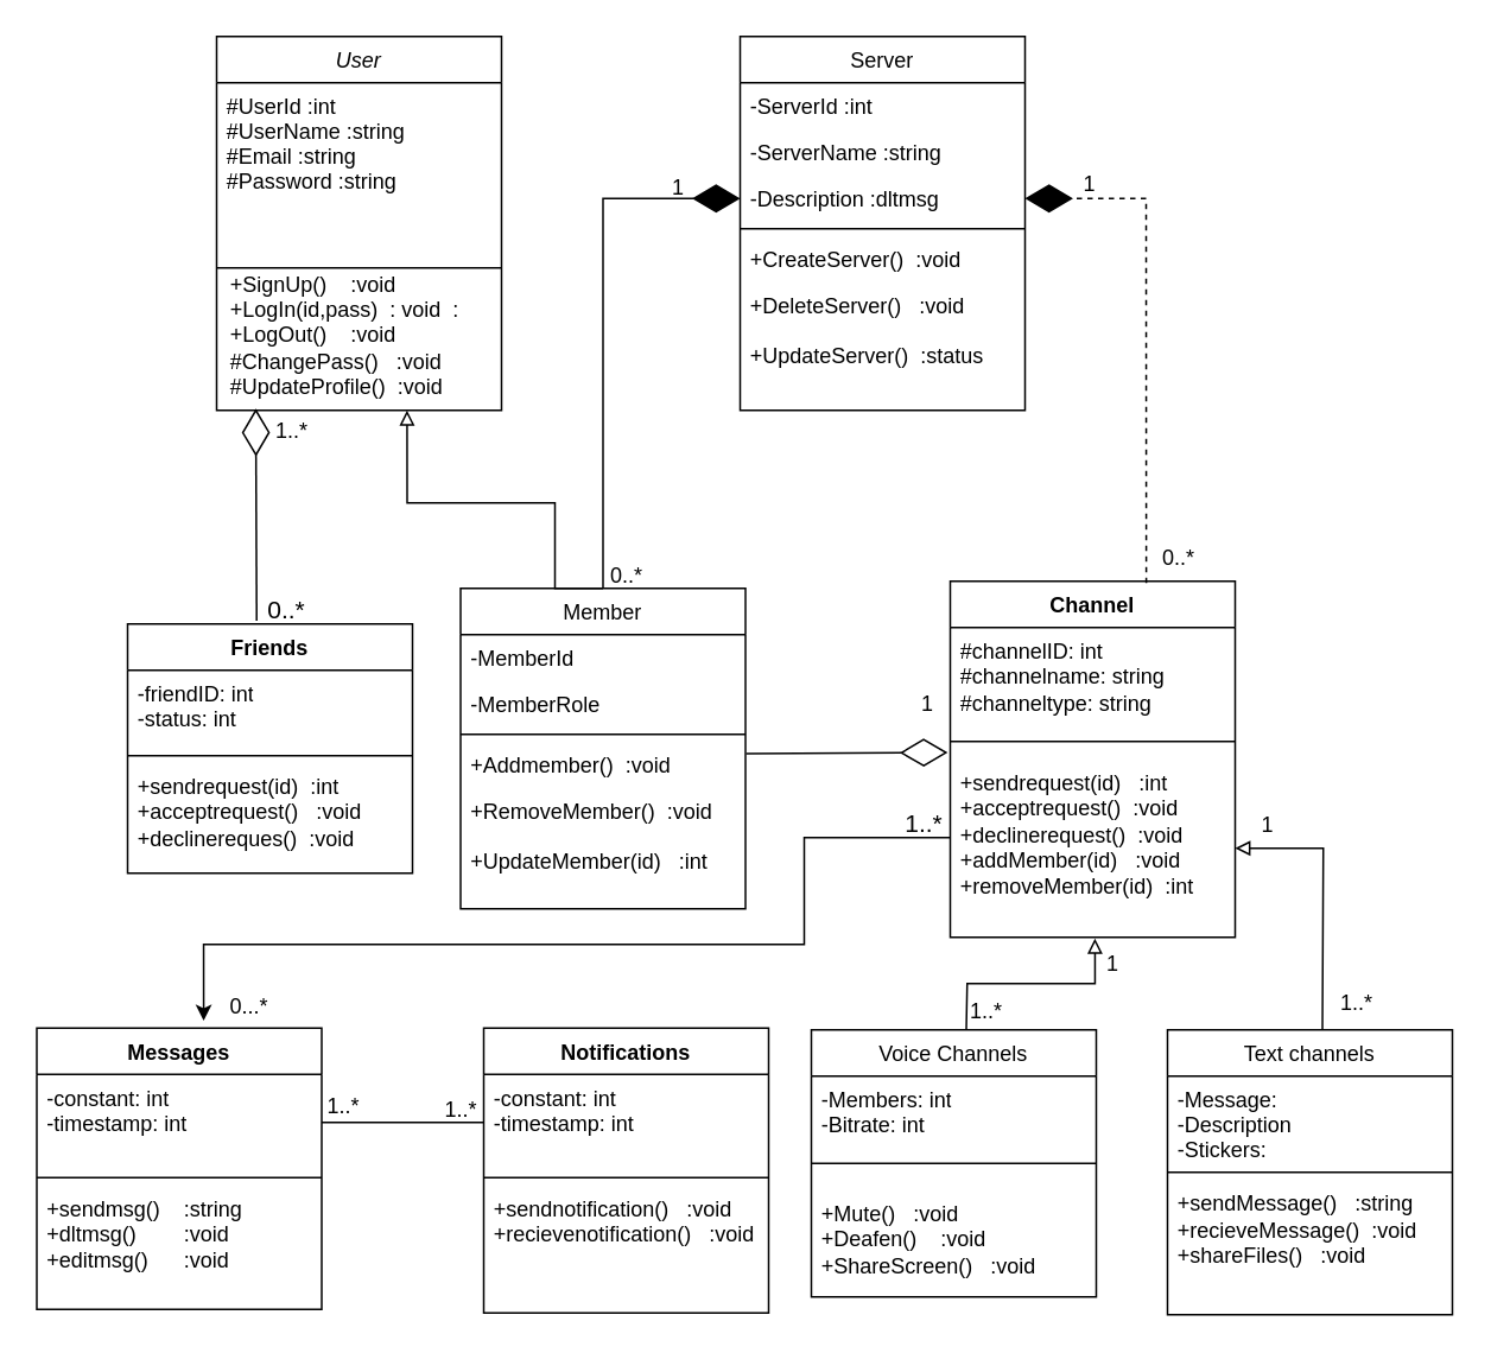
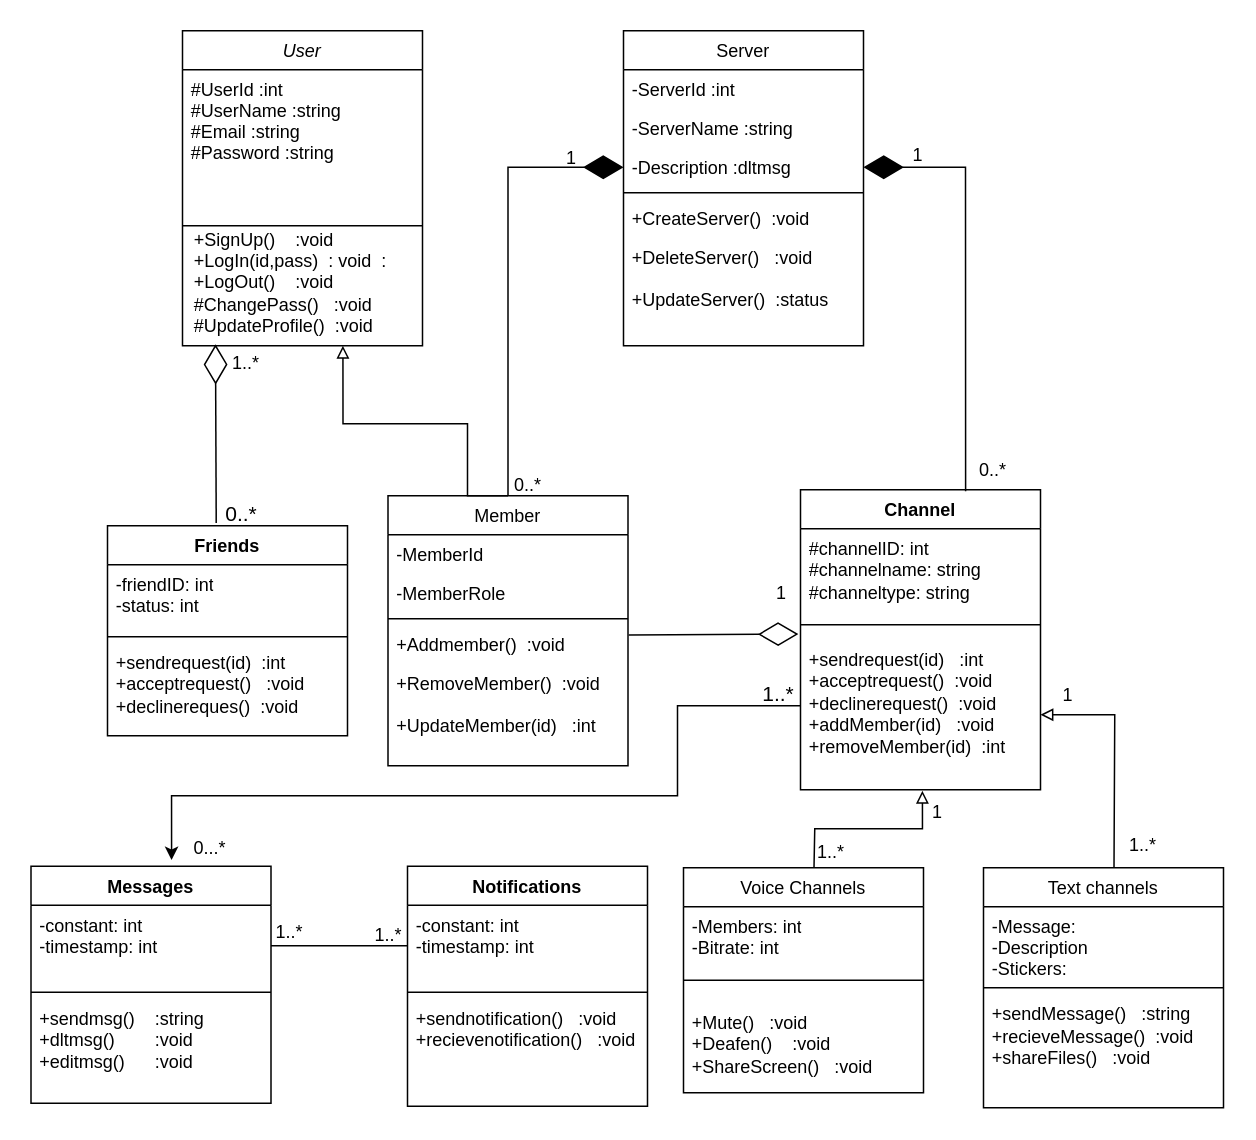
- <mxCell id="51" value="" style="endArrow=diamondThin;endFill=1;endSize=24;html=1;rounded=0;exitX=0.688;exitY=0.005;exitDx=0;exitDy=0;exitPerimeter=0;entryX=1;entryY=0.5;entryDx=0;entryDy=0;dashed=1;" edge="1" parent="1" source="35" target="14"><mxGeometry width="160" relative="1" as="geometry"><mxPoint x="271" y="210" as="sourcePoint" /><mxPoint x="431" y="210" as="targetPoint" /><Array as="points"><mxPoint x="643" y="111" /></Array></mxGeometry></mxCell>
+ <mxCell id="51" value="" style="endArrow=diamondThin;endFill=1;endSize=24;html=1;rounded=0;exitX=0.688;exitY=0.005;exitDx=0;exitDy=0;exitPerimeter=0;entryX=1;entryY=0.5;entryDx=0;entryDy=0;" edge="1" parent="1" source="35" target="14"><mxGeometry width="160" relative="1" as="geometry"><mxPoint x="271" y="210" as="sourcePoint" /><mxPoint x="431" y="210" as="targetPoint" /><Array as="points"><mxPoint x="643" y="111" /></Array></mxGeometry></mxCell>
